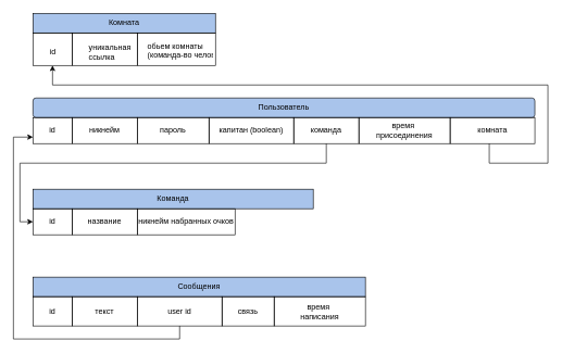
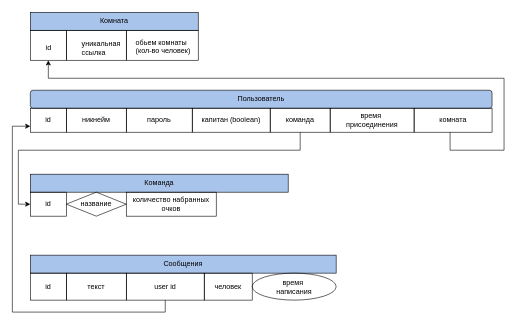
- <mxCell id="5" value="обьем комнаты &#10;(команда-во человек)" style="text;align=left;verticalAlign=top;spacingLeft=4;spacingRight=4;overflow=hidden;rotatable=0;points=[[0,0.5],[1,0.5]];portConstraint=eastwest;rounded=0;shadow=0;html=0;" parent="1" vertex="1"><mxGeometry x="220" y="57" width="110" height="42" as="geometry" /></mxCell>
+ <mxCell id="5" value="обьем комнаты &#10;(кол-во человек)" style="text;align=left;verticalAlign=top;spacingLeft=4;spacingRight=4;overflow=hidden;rotatable=0;points=[[0,0.5],[1,0.5]];portConstraint=eastwest;rounded=0;shadow=0;html=0;" parent="1" vertex="1"><mxGeometry x="220" y="57" width="110" height="42" as="geometry" /></mxCell>
- <mxCell id="17" value="название" style="rounded=0;whiteSpace=wrap;html=1;fillColor=none;" parent="1" vertex="1"><mxGeometry x="110" y="320" width="100" height="40" as="geometry" /></mxCell>
+ <mxCell id="17" value="название" style="rhombus;whiteSpace=wrap;html=1;fillColor=none;" parent="1" vertex="1"><mxGeometry x="110" y="320" width="100" height="40" as="geometry" /></mxCell>
- <mxCell id="19" value="никнейм набранных очков" style="rounded=0;whiteSpace=wrap;html=1;fillColor=none;" parent="1" vertex="1"><mxGeometry x="210" y="320" width="150" height="40" as="geometry" /></mxCell>
+ <mxCell id="19" value="количество набранных очков" style="rounded=0;whiteSpace=wrap;html=1;fillColor=none;" parent="1" vertex="1"><mxGeometry x="210" y="320" width="150" height="40" as="geometry" /></mxCell>
- <mxCell id="26" value="связь" style="rounded=0;whiteSpace=wrap;html=1;fillColor=none;" parent="1" vertex="1"><mxGeometry x="340" y="455" width="80" height="45" as="geometry" /></mxCell>
+ <mxCell id="26" value="человек" style="rounded=0;whiteSpace=wrap;html=1;fillColor=none;" parent="1" vertex="1"><mxGeometry x="340" y="455" width="80" height="45" as="geometry" /></mxCell>
- <mxCell id="25" value="время&amp;nbsp;&lt;br&gt;написания" style="rounded=0;whiteSpace=wrap;html=1;fillColor=none;" parent="1" vertex="1"><mxGeometry x="420" y="455" width="140" height="45" as="geometry" /></mxCell>
+ <mxCell id="25" value="время&amp;nbsp;&lt;br&gt;написания" style="ellipse;whiteSpace=wrap;html=1;fillColor=none;" parent="1" vertex="1"><mxGeometry x="420" y="455" width="140" height="45" as="geometry" /></mxCell>
